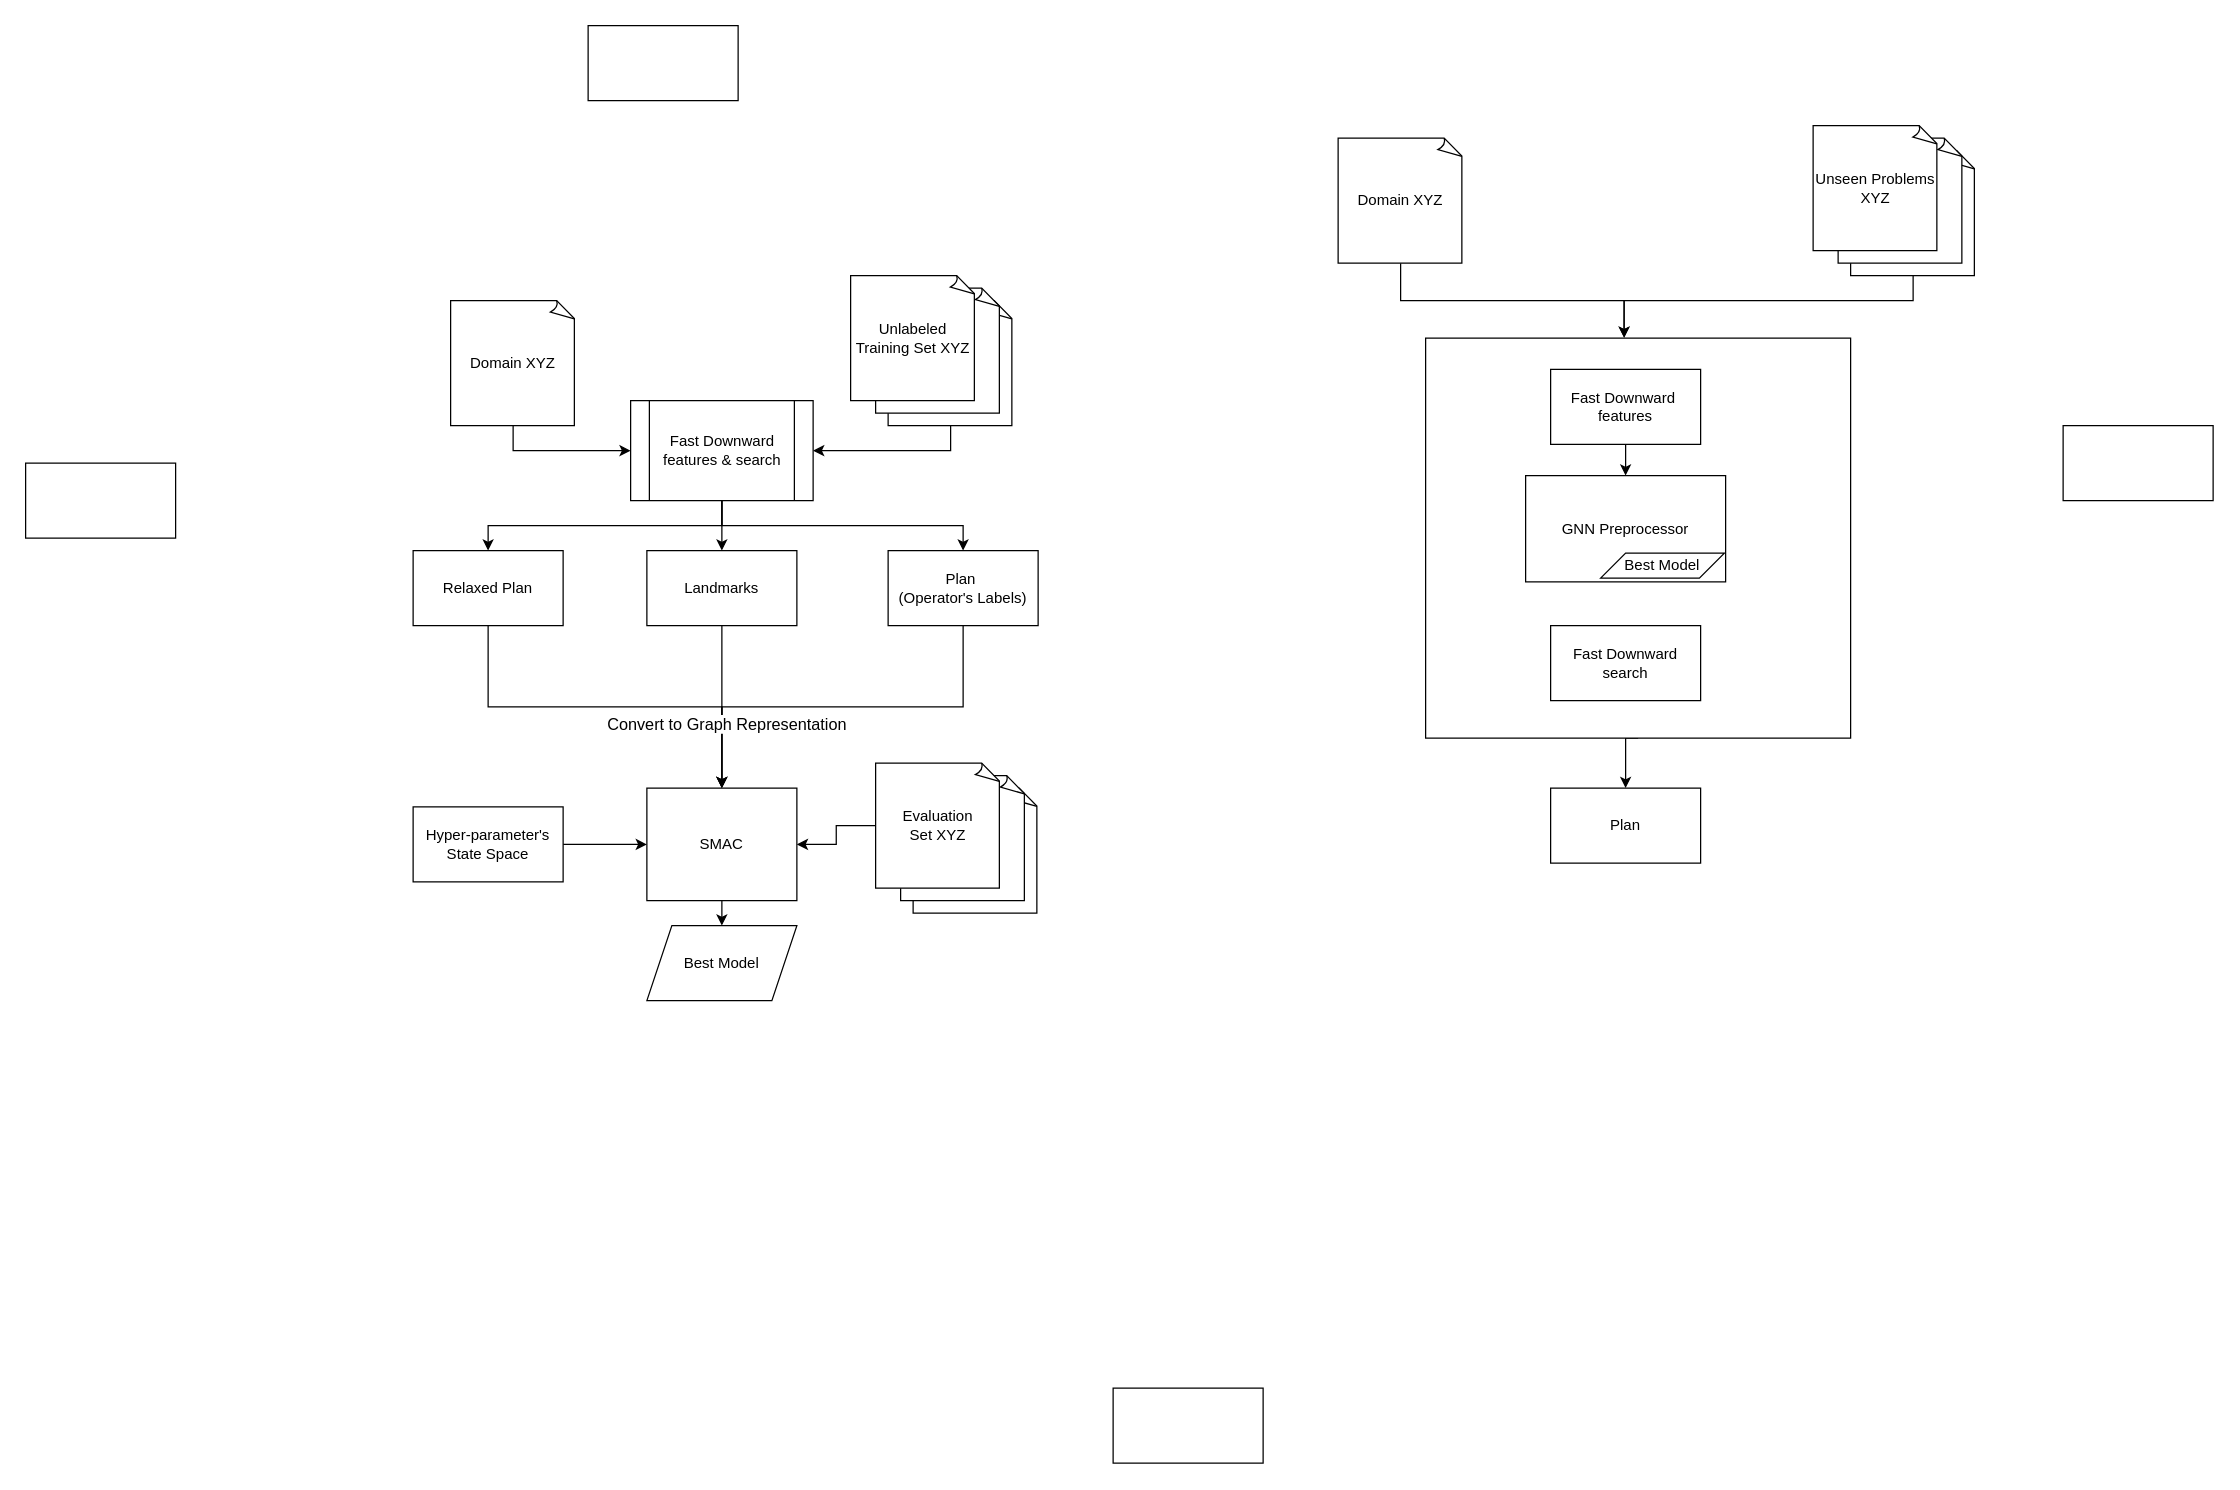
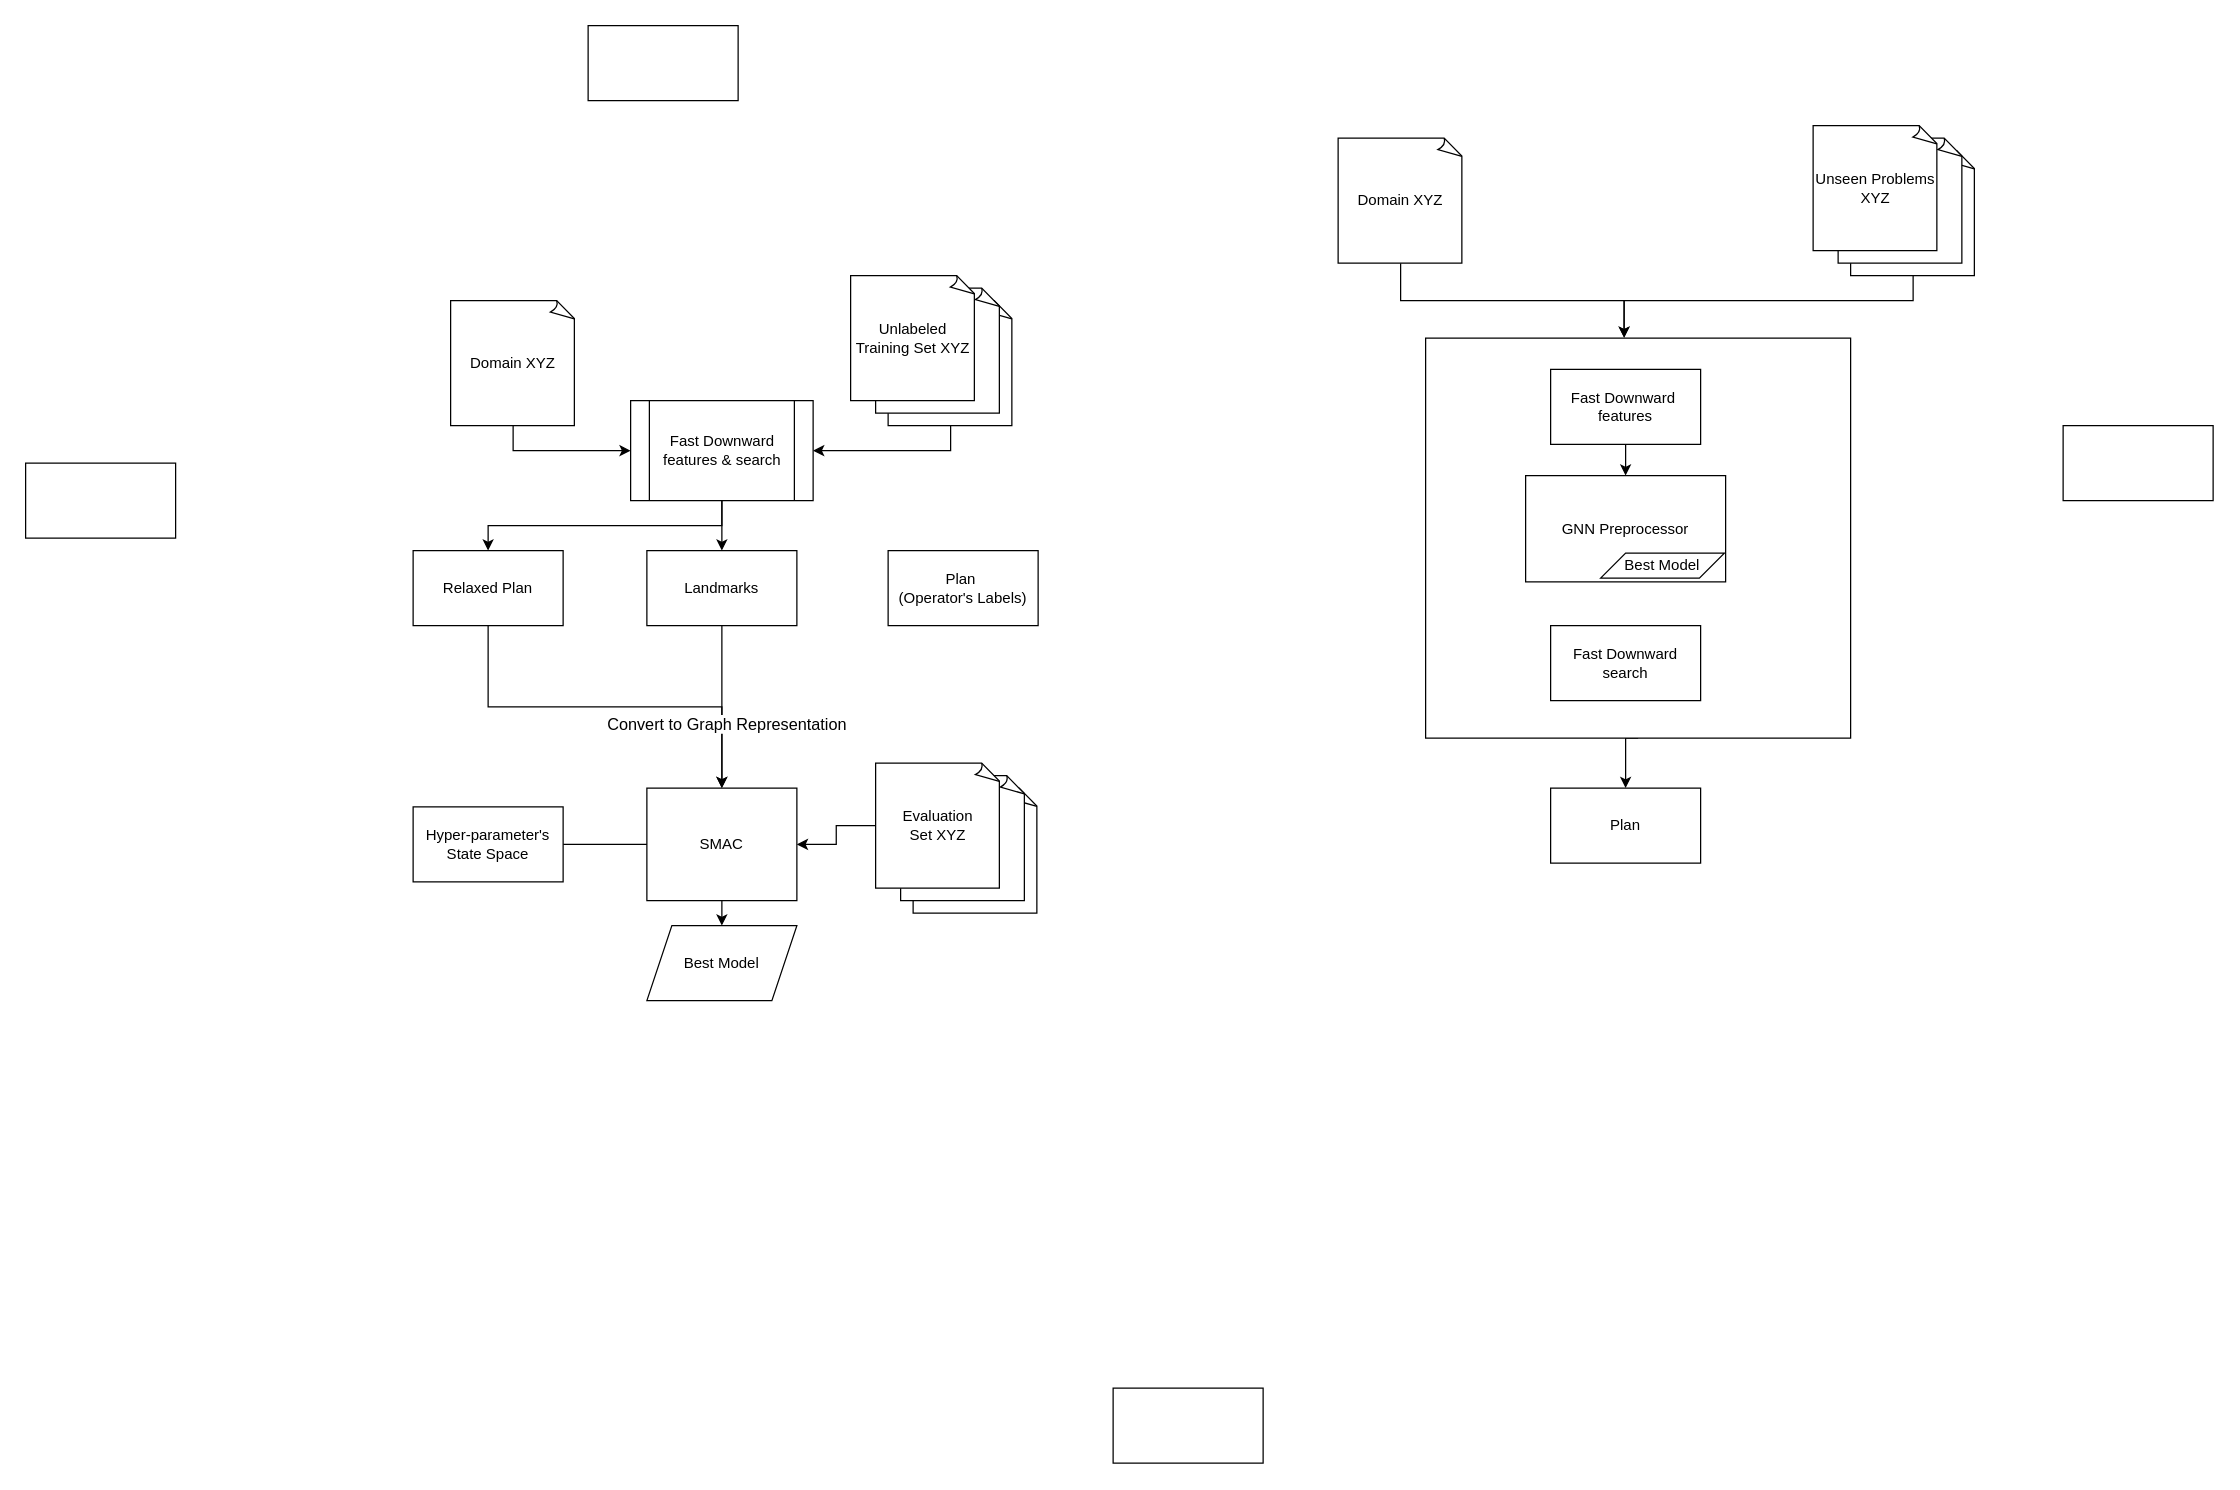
- <mxCell id="12" style="edgeStyle=orthogonalEdgeStyle;rounded=0;orthogonalLoop=1;jettySize=auto;html=1;exitX=0.5;exitY=1;exitDx=0;exitDy=0;entryX=0.5;entryY=0;entryDx=0;entryDy=0;fontColor=#000000;" edge="1" parent="1" source="14" target="5"><mxGeometry relative="1" as="geometry" /></mxCell>
- <mxCell id="4" style="edgeStyle=orthogonalEdgeStyle;rounded=0;orthogonalLoop=1;jettySize=auto;html=1;exitX=0.5;exitY=1;exitDx=0;exitDy=0;entryX=0.5;entryY=0;entryDx=0;entryDy=0;fontColor=#000000;" edge="1" parent="1" source="5" target="3"><mxGeometry relative="1" as="geometry" /></mxCell>
- <mxCell id="21" style="edgeStyle=orthogonalEdgeStyle;rounded=0;orthogonalLoop=1;jettySize=auto;html=1;exitX=1;exitY=0.5;exitDx=0;exitDy=0;entryX=0;entryY=0.5;entryDx=0;entryDy=0;fontColor=#000000;" edge="1" parent="1" source="22" target="3"><mxGeometry relative="1" as="geometry" /></mxCell>
+ <mxCell id="21" style="edgeStyle=orthogonalEdgeStyle;rounded=0;orthogonalLoop=1;jettySize=auto;html=1;exitX=1;exitY=0.5;exitDx=0;exitDy=0;entryX=0;entryY=0.5;entryDx=0;entryDy=0;fontColor=#000000;endArrow=none;" edge="1" parent="1" source="22" target="3"><mxGeometry relative="1" as="geometry" /></mxCell>
